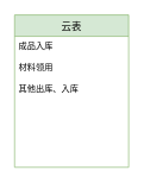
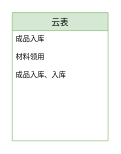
- <mxCell id="5" value="其他出库、入库" style="text;strokeColor=none;fillColor=none;spacingLeft=4;spacingRight=4;overflow=hidden;rotatable=0;points=[[0,0.5],[1,0.5]];portConstraint=eastwest;fontSize=12;whiteSpace=wrap;html=1;" vertex="1" parent="2"><mxGeometry y="90" width="160" height="124" as="geometry" /></mxCell>
+ <mxCell id="5" value="成品入库、入库" style="text;strokeColor=none;fillColor=none;spacingLeft=4;spacingRight=4;overflow=hidden;rotatable=0;points=[[0,0.5],[1,0.5]];portConstraint=eastwest;fontSize=12;whiteSpace=wrap;html=1;" vertex="1" parent="2"><mxGeometry y="90" width="160" height="124" as="geometry" /></mxCell>
